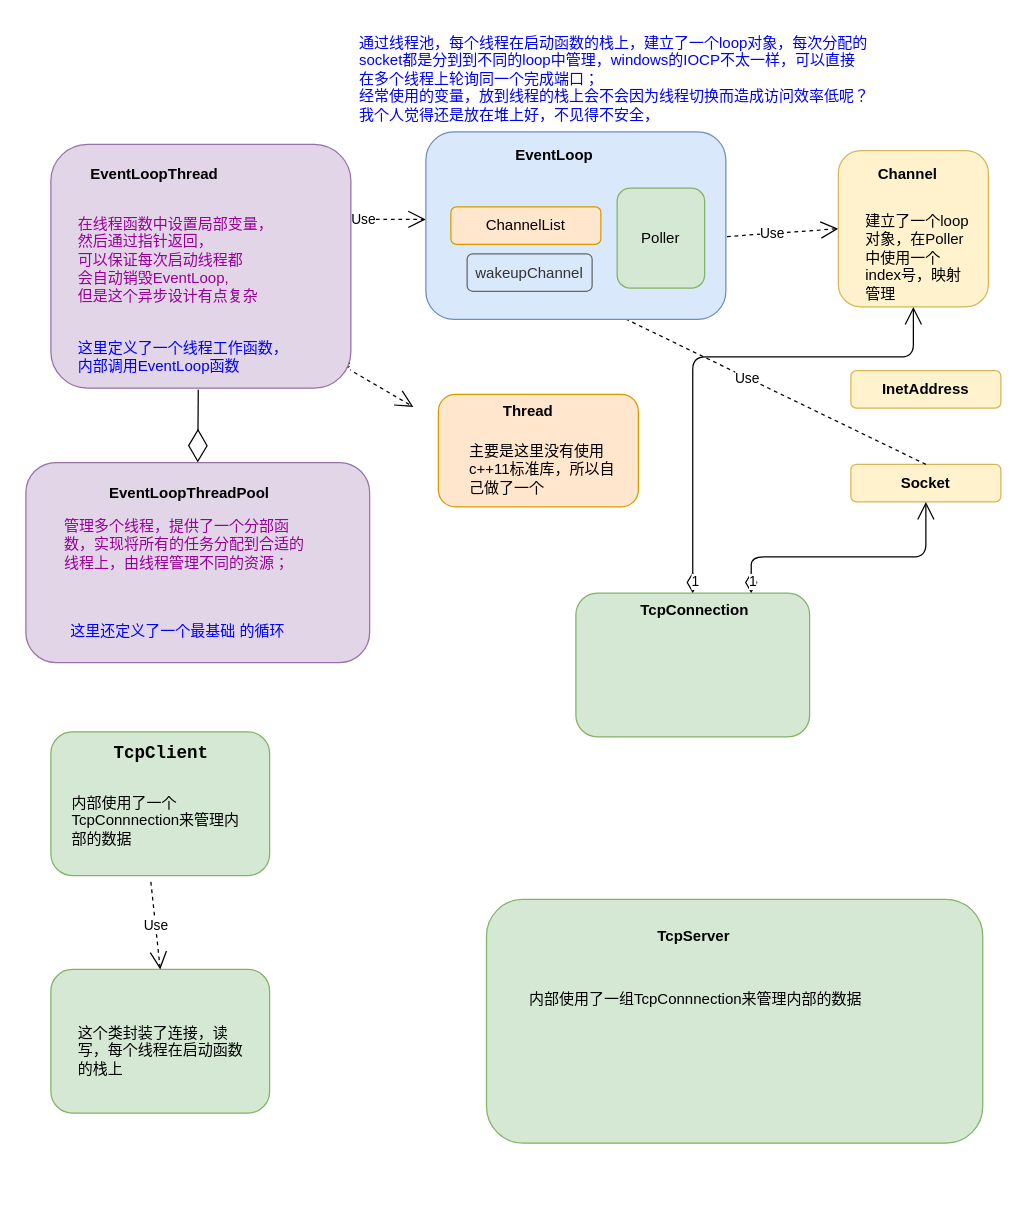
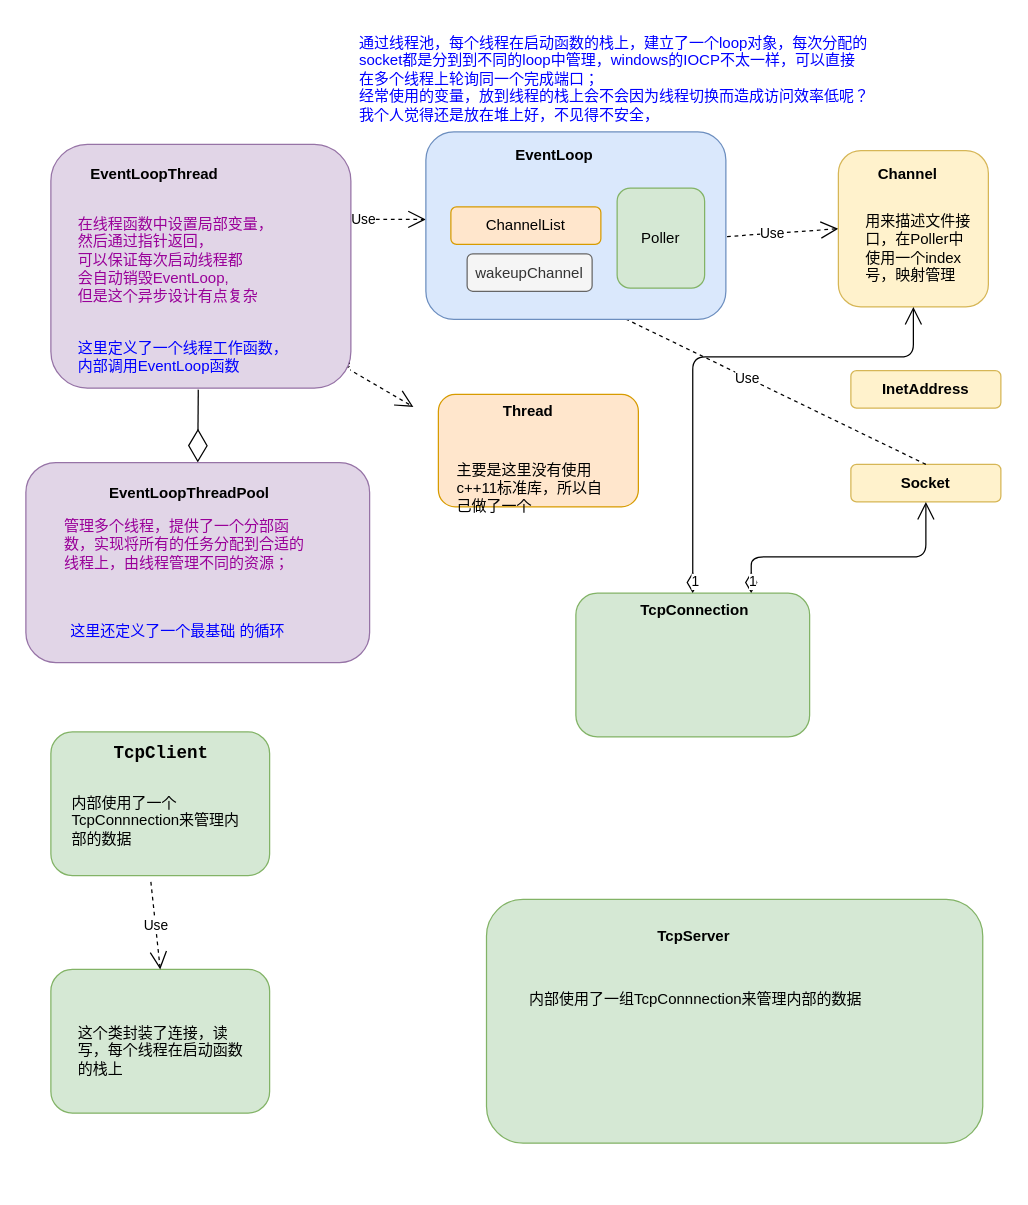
- <mxCell id="35" value="建立了一个loop对象，在Poller中使用一个index号，映射管理" style="text;html=1;whiteSpace=wrap;" parent="32" vertex="1"><mxGeometry x="20" y="43" width="90" height="73" as="geometry" /></mxCell>
+ <mxCell id="35" value="用来描述文件接口，在Poller中使用一个index号，映射管理" style="text;html=1;whiteSpace=wrap;" parent="32" vertex="1"><mxGeometry x="20" y="43" width="90" height="73" as="geometry" /></mxCell>
- <mxCell id="27" value="wakeupChannel" style="rounded=1;whiteSpace=wrap;html=1;fillColor=#dae8fc;strokeColor=#666666;fontColor=#333333;" parent="22" vertex="1"><mxGeometry x="33" y="97.5" width="100" height="30" as="geometry" /></mxCell>
+ <mxCell id="27" value="wakeupChannel" style="rounded=1;whiteSpace=wrap;html=1;fillColor=#f5f5f5;strokeColor=#666666;fontColor=#333333;" parent="22" vertex="1"><mxGeometry x="33" y="97.5" width="100" height="30" as="geometry" /></mxCell>
- <mxCell id="30" value="主要是这里没有使用c++11标准库，所以自己做了一个" style="text;html=1;fontColor=#000000;whiteSpace=wrap;" parent="28" vertex="1"><mxGeometry x="23" y="32" width="120" height="40" as="geometry" /></mxCell>
+ <mxCell id="30" value="主要是这里没有使用c++11标准库，所以自己做了一个" style="text;html=1;fontColor=#000000;whiteSpace=wrap;" parent="28" vertex="1"><mxGeometry x="13" y="47" width="120" height="40" as="geometry" /></mxCell>
